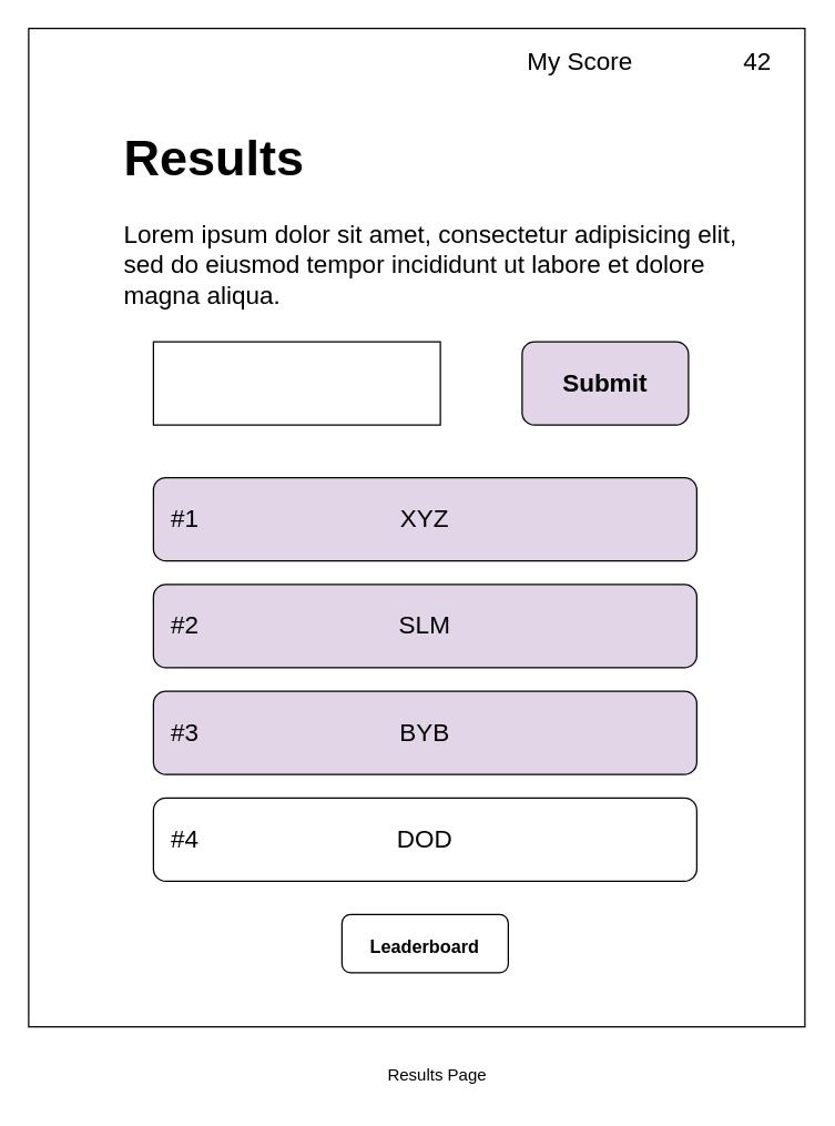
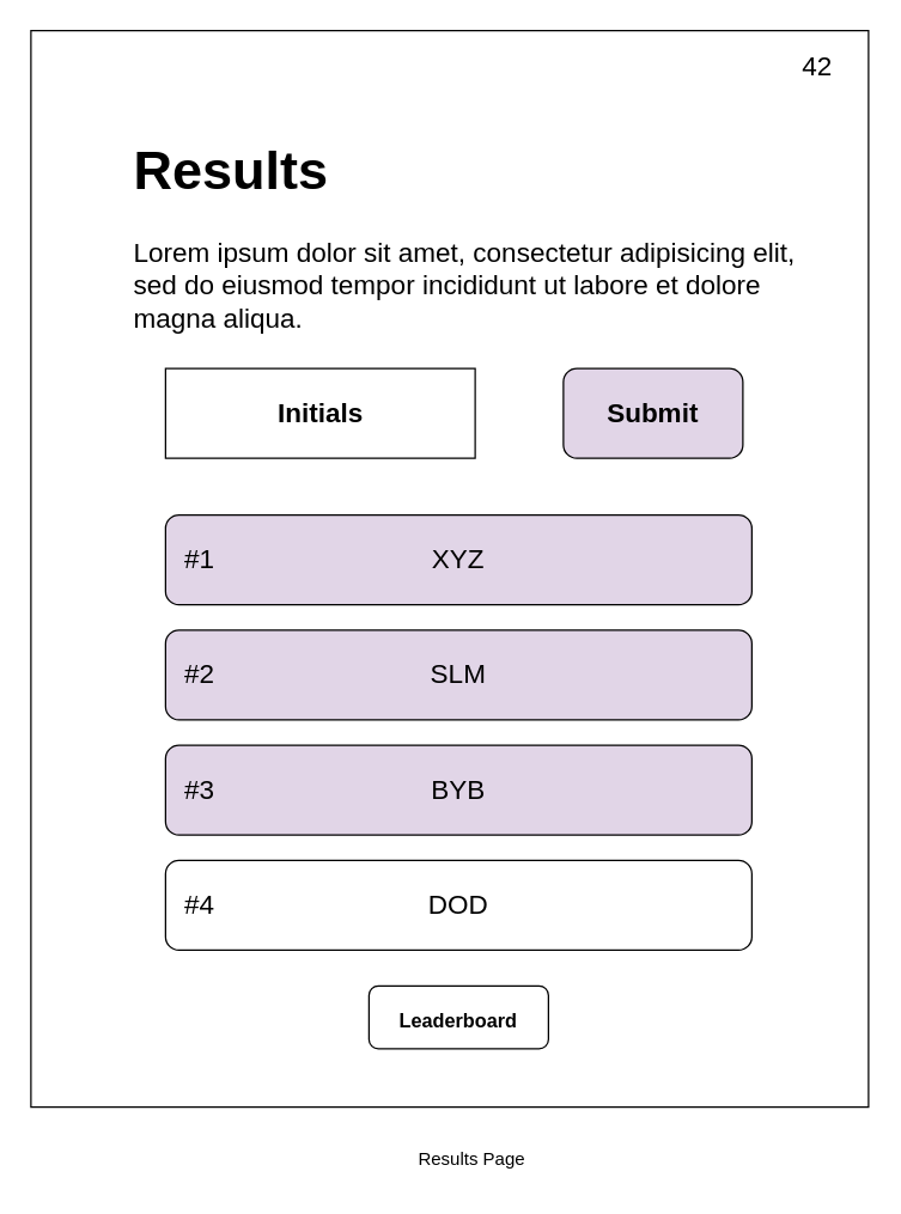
- <mxCell id="4" value="My Score" style="text;html=1;strokeColor=none;fillColor=none;align=center;verticalAlign=middle;whiteSpace=wrap;rounded=0;fontSize=18;" parent="1" vertex="1"><mxGeometry x="362" y="29" width="112" height="30" as="geometry" /></mxCell>
+ <mxCell id="17" value="&lt;font style=&quot;font-size: 18px&quot;&gt;&lt;b&gt;Initials&lt;/b&gt;&lt;/font&gt;" style="text;html=1;strokeColor=none;fillColor=none;align=center;verticalAlign=middle;whiteSpace=wrap;rounded=0;fontSize=11;" parent="1" vertex="1"><mxGeometry x="183.5" y="261" width="60" height="30" as="geometry" /></mxCell>
